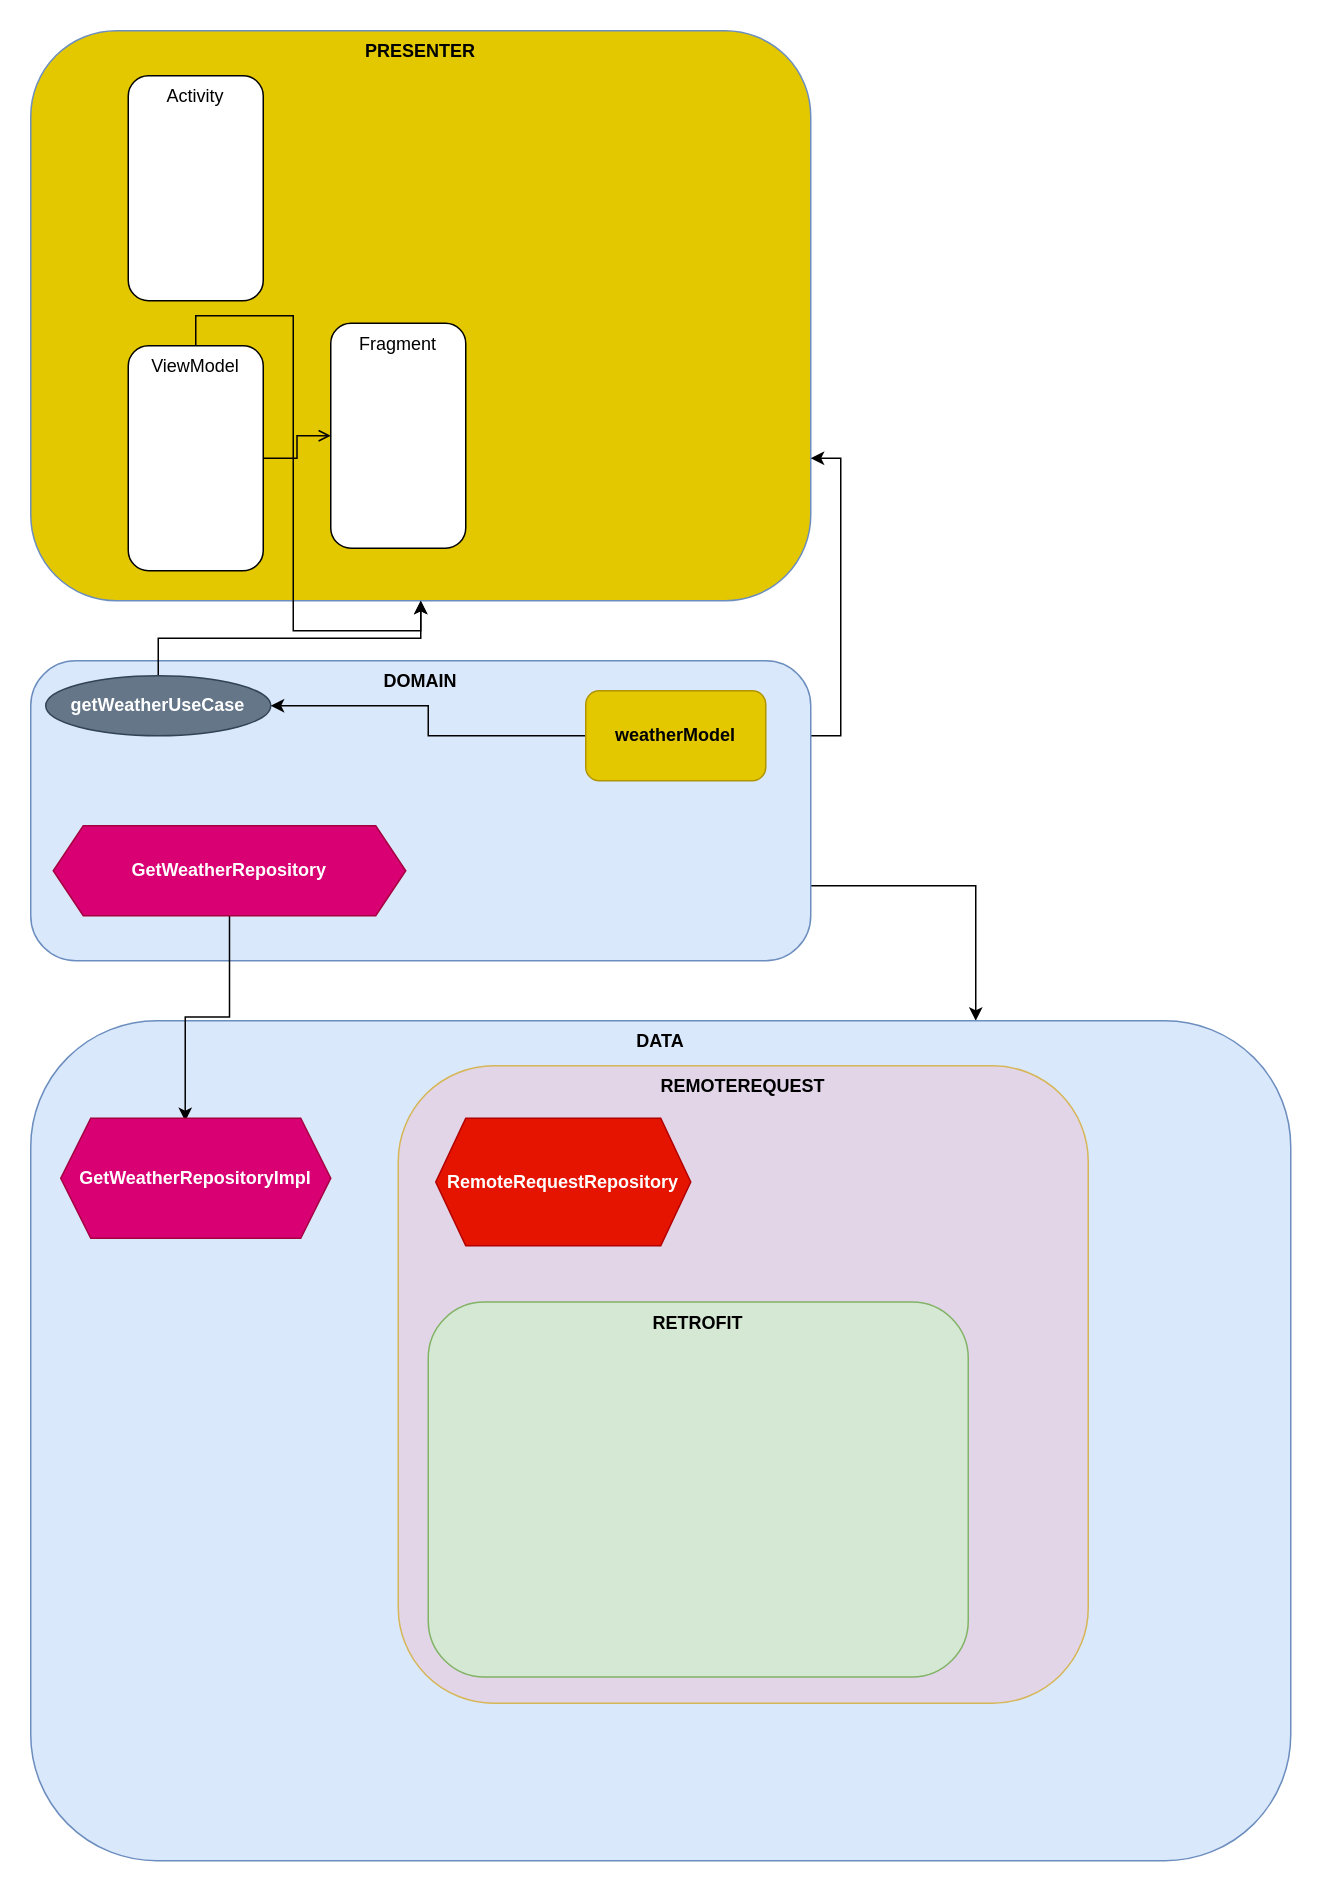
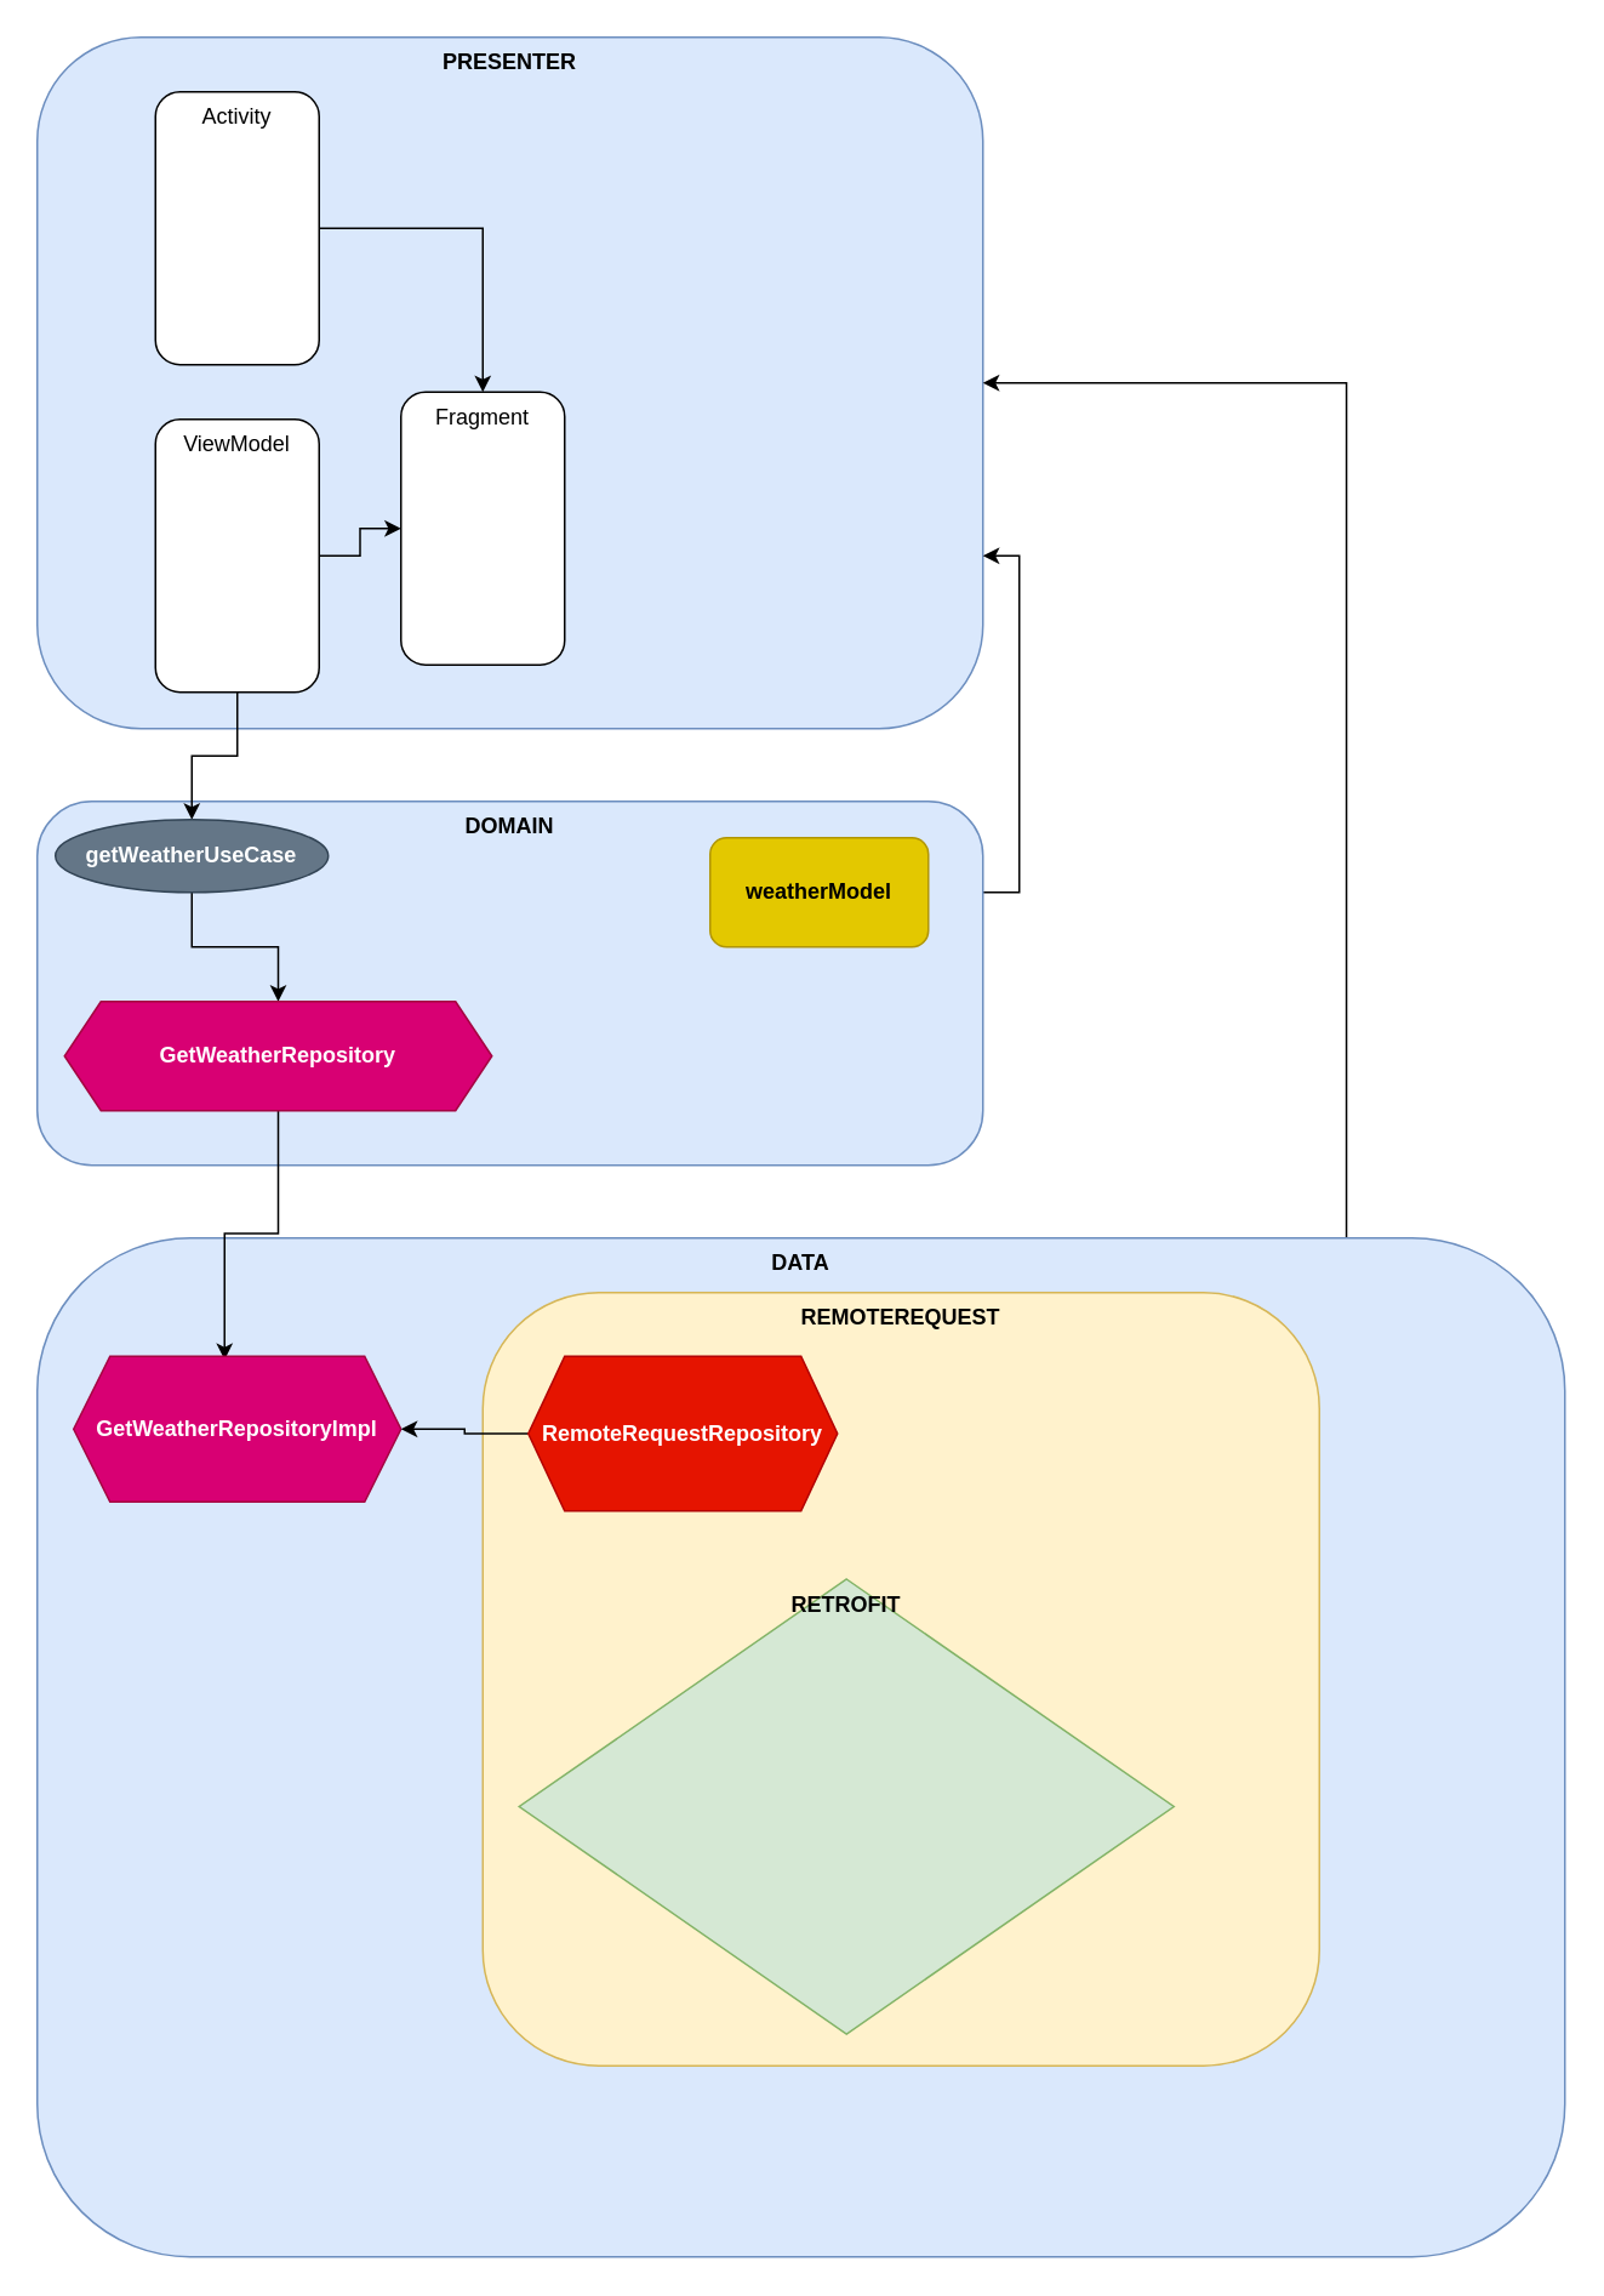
+ <mxCell id="8" style="edgeStyle=orthogonalEdgeStyle;rounded=0;orthogonalLoop=1;jettySize=auto;html=1;entryX=0.5;entryY=0;entryDx=0;entryDy=0;fontColor=#000000;" edge="1" parent="1" source="9" target="10"><mxGeometry relative="1" as="geometry" /></mxCell>
- <mxCell id="2" value="PRESENTER" style="rounded=1;whiteSpace=wrap;html=1;fontStyle=1;verticalAlign=top;fillColor=#e3c800;strokeColor=#6c8ebf;" parent="1" vertex="1"><mxGeometry x="20" y="20" width="520" height="380" as="geometry" /></mxCell>
+ <mxCell id="2" value="PRESENTER" style="rounded=1;whiteSpace=wrap;html=1;fontStyle=1;verticalAlign=top;fillColor=#dae8fc;strokeColor=#6c8ebf;" parent="1" vertex="1"><mxGeometry x="20" y="20" width="520" height="380" as="geometry" /></mxCell>
- <mxCell id="12" style="edgeStyle=orthogonalEdgeStyle;rounded=0;orthogonalLoop=1;jettySize=auto;html=1;fontColor=#000000;endArrow=open;" edge="1" parent="1" source="13" target="10"><mxGeometry relative="1" as="geometry" /></mxCell>
+ <mxCell id="12" style="edgeStyle=orthogonalEdgeStyle;rounded=0;orthogonalLoop=1;jettySize=auto;html=1;fontColor=#000000;" edge="1" parent="1" source="13" target="10"><mxGeometry relative="1" as="geometry" /></mxCell>
- <mxCell id="11" style="edgeStyle=orthogonalEdgeStyle;rounded=0;orthogonalLoop=1;jettySize=auto;html=1;fontColor=#000000;" edge="1" parent="1" source="13" target="2"><mxGeometry relative="1" as="geometry" /></mxCell>
+ <mxCell id="11" style="edgeStyle=orthogonalEdgeStyle;rounded=0;orthogonalLoop=1;jettySize=auto;html=1;fontColor=#000000;" edge="1" parent="1" source="13" target="15"><mxGeometry relative="1" as="geometry" /></mxCell>
+ <mxCell id="6" style="edgeStyle=orthogonalEdgeStyle;rounded=0;orthogonalLoop=1;jettySize=auto;html=1;entryX=1;entryY=0.5;entryDx=0;entryDy=0;fontColor=#000000;exitX=0.857;exitY=0;exitDx=0;exitDy=0;exitPerimeter=0;" edge="1" parent="1" source="7" target="2"><mxGeometry relative="1" as="geometry" /></mxCell>
- <mxCell id="14" style="edgeStyle=orthogonalEdgeStyle;rounded=0;orthogonalLoop=1;jettySize=auto;html=1;fontColor=#000000;" edge="1" parent="1" source="15" target="2"><mxGeometry relative="1" as="geometry" /></mxCell>
+ <mxCell id="14" style="edgeStyle=orthogonalEdgeStyle;rounded=0;orthogonalLoop=1;jettySize=auto;html=1;fontColor=#000000;" edge="1" parent="1" source="15" target="19"><mxGeometry relative="1" as="geometry" /></mxCell>
- <mxCell id="16" style="edgeStyle=orthogonalEdgeStyle;rounded=0;orthogonalLoop=1;jettySize=auto;html=1;entryX=1;entryY=0.5;entryDx=0;entryDy=0;fontColor=#000000;" edge="1" parent="1" source="17" target="15"><mxGeometry relative="1" as="geometry" /></mxCell>
- <mxCell id="3" style="edgeStyle=orthogonalEdgeStyle;rounded=0;orthogonalLoop=1;jettySize=auto;html=1;entryX=0.75;entryY=0;entryDx=0;entryDy=0;fontColor=#000000;exitX=1;exitY=0.75;exitDx=0;exitDy=0;" edge="1" parent="1" source="5" target="7"><mxGeometry relative="1" as="geometry" /></mxCell>
- <mxCell id="21" value="REMOTEREQUEST" style="rounded=1;whiteSpace=wrap;html=1;fillColor=#e1d5e7;strokeColor=#d6b656;verticalAlign=top;fontStyle=1;direction=south;" vertex="1" parent="1"><mxGeometry x="265" y="710" width="460" height="425" as="geometry" /></mxCell>
+ <mxCell id="21" value="REMOTEREQUEST" style="rounded=1;whiteSpace=wrap;html=1;fillColor=#fff2cc;strokeColor=#d6b656;verticalAlign=top;fontStyle=1;direction=south;" vertex="1" parent="1"><mxGeometry x="265" y="710" width="460" height="425" as="geometry" /></mxCell>
+ <mxCell id="22" style="edgeStyle=orthogonalEdgeStyle;rounded=0;orthogonalLoop=1;jettySize=auto;html=1;fontColor=#000000;" edge="1" parent="1" source="23" target="20"><mxGeometry relative="1" as="geometry" /></mxCell>
- <mxCell id="24" value="RETROFIT" style="rounded=1;whiteSpace=wrap;html=1;fillColor=#d5e8d4;strokeColor=#82b366;verticalAlign=top;fontStyle=1" vertex="1" parent="1"><mxGeometry x="285" y="867.5" width="360" height="250" as="geometry" /></mxCell>
+ <mxCell id="24" value="RETROFIT" style="rhombus;whiteSpace=wrap;html=1;fillColor=#d5e8d4;strokeColor=#82b366;verticalAlign=top;fontStyle=1;" vertex="1" parent="1"><mxGeometry x="285" y="867.5" width="360" height="250" as="geometry" /></mxCell>
